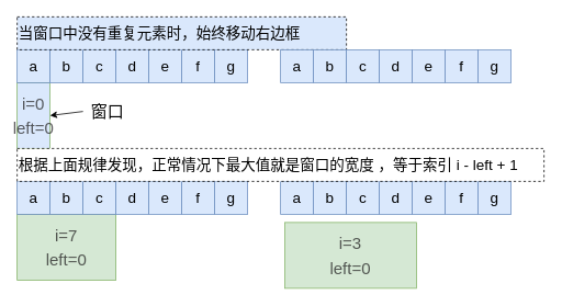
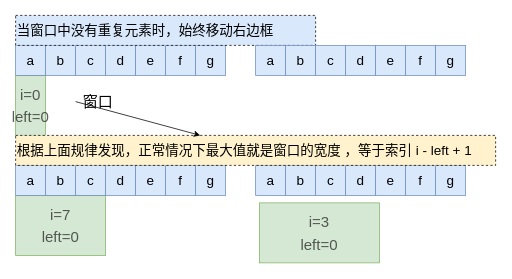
- <mxCell id="36" value="" style="endArrow=classic;html=1;rounded=0;fontSize=20;exitX=0;exitY=0.5;exitDx=0;exitDy=0;entryX=1;entryY=0.5;entryDx=0;entryDy=0;" parent="1" source="35" target="2" edge="1"><mxGeometry width="50" height="50" relative="1" as="geometry"><mxPoint x="210" y="250" as="sourcePoint" /><mxPoint x="260" y="200" as="targetPoint" /></mxGeometry></mxCell>
+ <mxCell id="36" value="" style="endArrow=classic;html=1;rounded=0;fontSize=20;exitX=0;exitY=0.5;exitDx=0;exitDy=0;" parent="1" source="35" target="34" edge="1"><mxGeometry width="50" height="50" relative="1" as="geometry"><mxPoint x="210" y="250" as="sourcePoint" /><mxPoint x="260" y="200" as="targetPoint" /></mxGeometry></mxCell>
- <mxCell id="2" value="&lt;pre style=&quot;border-width: 0px; border-style: solid; box-sizing: border-box; overflow-wrap: normal; font-family: menlo, monaco, consolas; margin-top: 0px; margin-bottom: 0px; overflow: auto; font-size: 20px; background: transparent; border-radius: 0px; line-height: 1.5; padding: 0px; word-spacing: normal; text-shadow: none; word-break: normal;&quot;&gt;&lt;code class=&quot;language-java&quot; style=&quot;border-width: 0px ; border-style: solid ; box-sizing: border-box ; overflow-wrap: break-word ; font-family: &amp;quot;menlo&amp;quot; , sans-serif ; font-size: 20px ; color: rgba(38 , 38 , 38 , 0.75) ; background-color: transparent ; border-radius: 0px ; line-height: 1.5rem ; margin: 0px ; padding: 0px ; text-shadow: none&quot;&gt;i=0&lt;br&gt;left=0&lt;/code&gt;&lt;/pre&gt;" style="rounded=0;whiteSpace=wrap;html=1;fontSize=20;fillColor=#dae8fc;strokeColor=#82b366;align=center;" parent="1" vertex="1"><mxGeometry x="20" y="100" width="40" height="80" as="geometry" /></mxCell>
+ <mxCell id="2" value="&lt;pre style=&quot;border-width: 0px; border-style: solid; box-sizing: border-box; overflow-wrap: normal; font-family: menlo, monaco, consolas; margin-top: 0px; margin-bottom: 0px; overflow: auto; font-size: 20px; background: transparent; border-radius: 0px; line-height: 1.5; padding: 0px; word-spacing: normal; text-shadow: none; word-break: normal;&quot;&gt;&lt;code class=&quot;language-java&quot; style=&quot;border-width: 0px ; border-style: solid ; box-sizing: border-box ; overflow-wrap: break-word ; font-family: &amp;quot;menlo&amp;quot; , sans-serif ; font-size: 20px ; color: rgba(38 , 38 , 38 , 0.75) ; background-color: transparent ; border-radius: 0px ; line-height: 1.5rem ; margin: 0px ; padding: 0px ; text-shadow: none&quot;&gt;i=0&lt;br&gt;left=0&lt;/code&gt;&lt;/pre&gt;" style="rounded=0;whiteSpace=wrap;html=1;fontSize=20;fillColor=#d5e8d4;strokeColor=#82b366;align=center;" parent="1" vertex="1"><mxGeometry x="20" y="100" width="40" height="80" as="geometry" /></mxCell>
- <mxCell id="34" value="根据上面规律发现，正常情况下最大值就是窗口的宽度 ，等于索引 i - left + 1" style="rounded=0;whiteSpace=wrap;html=1;fontSize=18;dashed=1;align=left;" parent="1" vertex="1"><mxGeometry x="20" y="180" width="640" height="40" as="geometry" /></mxCell>
+ <mxCell id="34" value="根据上面规律发现，正常情况下最大值就是窗口的宽度 ，等于索引 i - left + 1" style="rounded=0;whiteSpace=wrap;html=1;fontSize=18;dashed=1;align=left;fillColor=#fff2cc;" parent="1" vertex="1"><mxGeometry x="20" y="180" width="640" height="40" as="geometry" /></mxCell>
